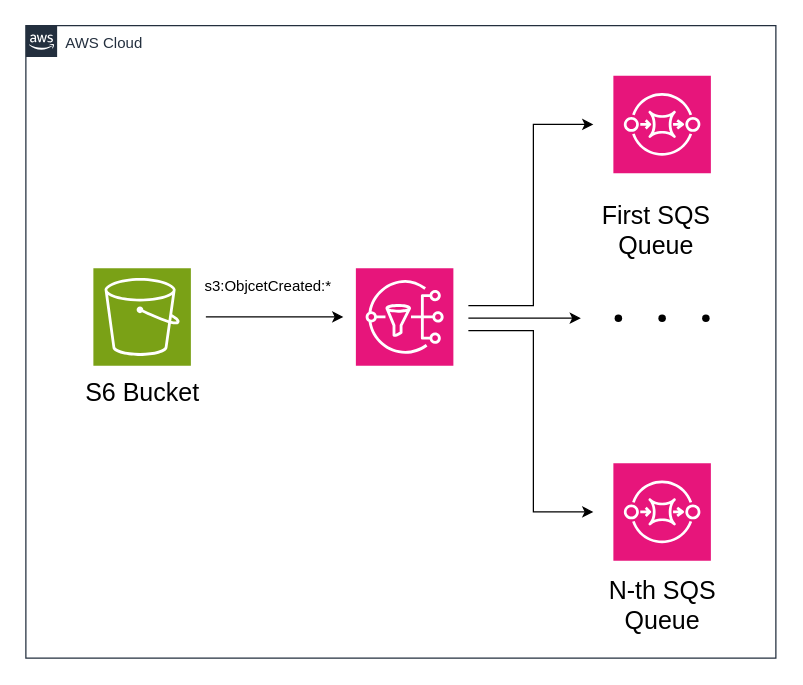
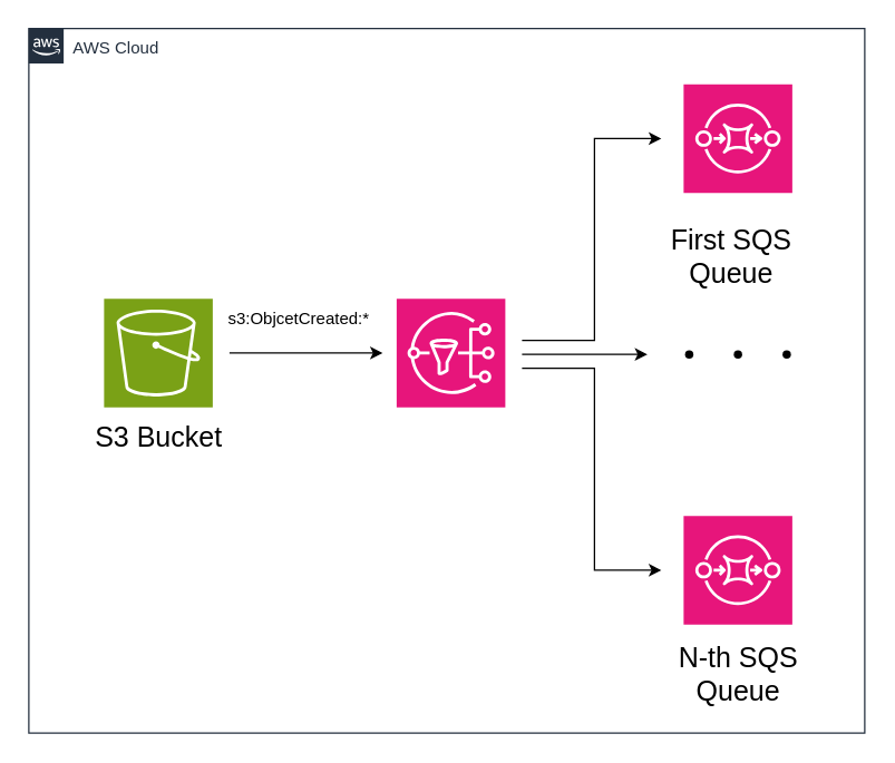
- <mxCell id="9" value="S6 Bucket" style="text;html=1;align=center;verticalAlign=middle;whiteSpace=wrap;rounded=0;fontSize=20;" vertex="1" parent="3"><mxGeometry y="238" width="139" height="30" as="geometry" /></mxCell>
+ <mxCell id="9" value="S3 Bucket" style="text;html=1;align=center;verticalAlign=middle;whiteSpace=wrap;rounded=0;fontSize=20;" vertex="1" parent="3"><mxGeometry y="238" width="139" height="30" as="geometry" /></mxCell>
